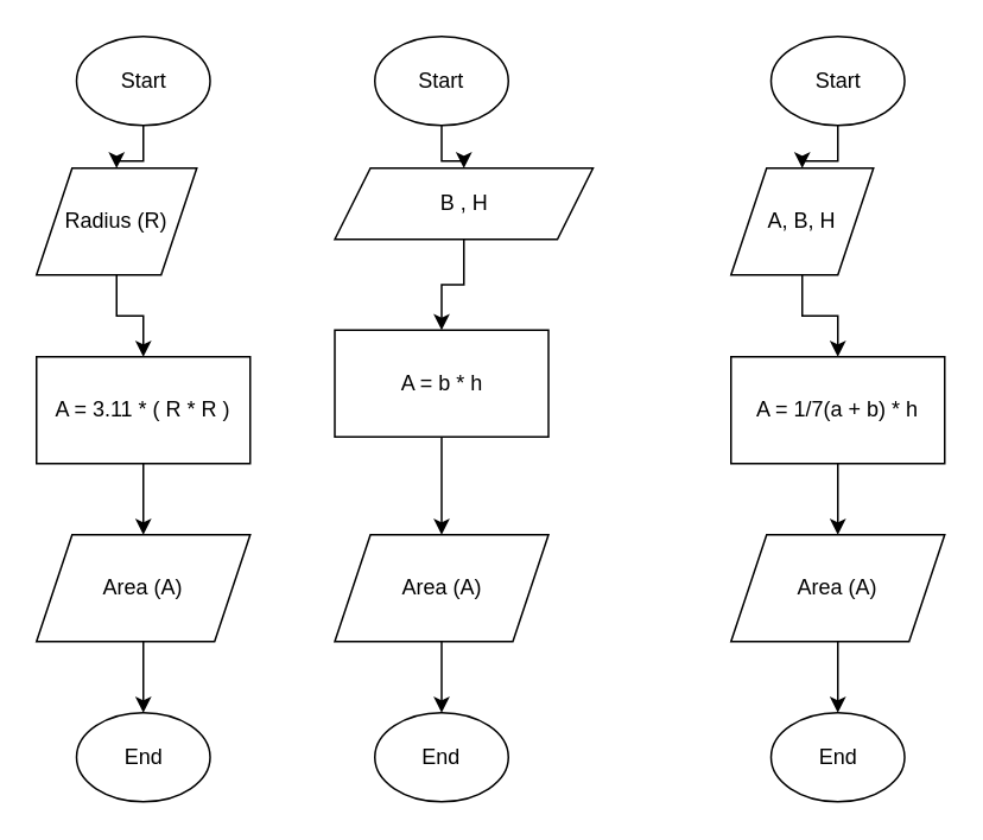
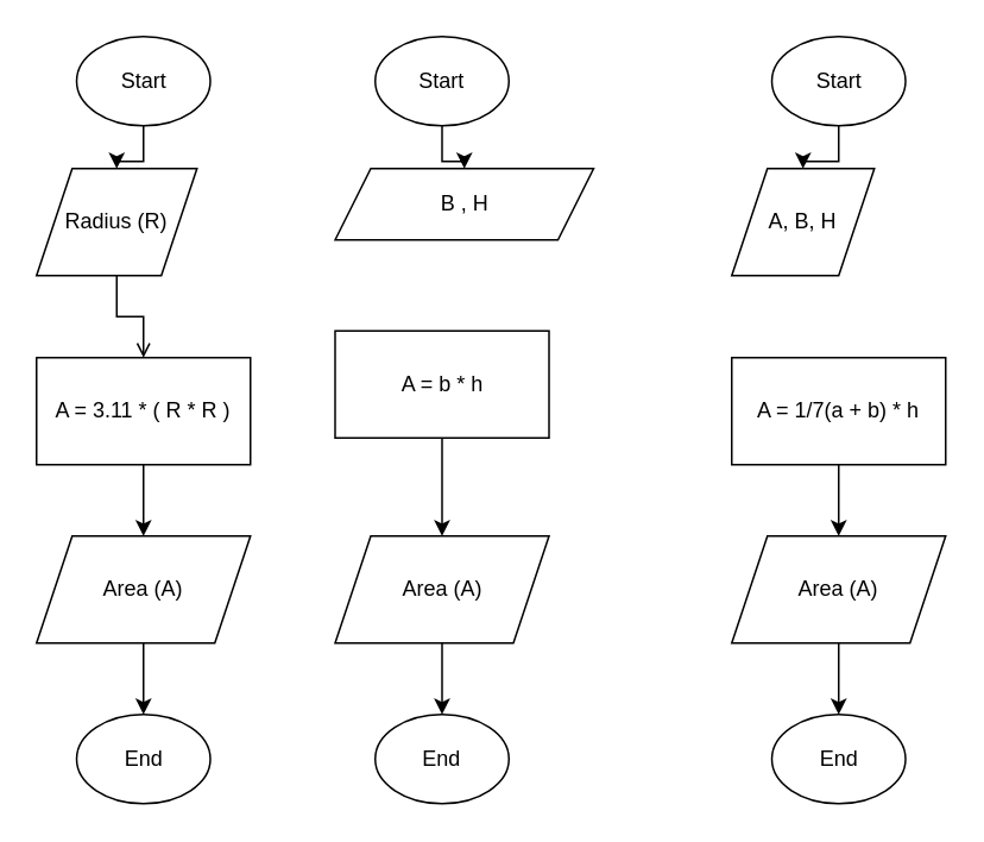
- <mxCell id="13" value="" style="edgeStyle=orthogonalEdgeStyle;rounded=0;orthogonalLoop=1;jettySize=auto;html=1;" edge="1" parent="1" source="14" target="16"><mxGeometry relative="1" as="geometry" /></mxCell>
- <mxCell id="22" value="" style="edgeStyle=orthogonalEdgeStyle;rounded=0;orthogonalLoop=1;jettySize=auto;html=1;" edge="1" source="23" target="25" parent="1"><mxGeometry relative="1" as="geometry" /></mxCell>
- <mxCell id="4" value="" style="edgeStyle=orthogonalEdgeStyle;rounded=0;orthogonalLoop=1;jettySize=auto;html=1;" parent="1" source="5" target="7" edge="1"><mxGeometry relative="1" as="geometry" /></mxCell>
+ <mxCell id="4" value="" style="edgeStyle=orthogonalEdgeStyle;rounded=0;orthogonalLoop=1;jettySize=auto;html=1;endArrow=open;" parent="1" source="5" target="7" edge="1"><mxGeometry relative="1" as="geometry" /></mxCell>
